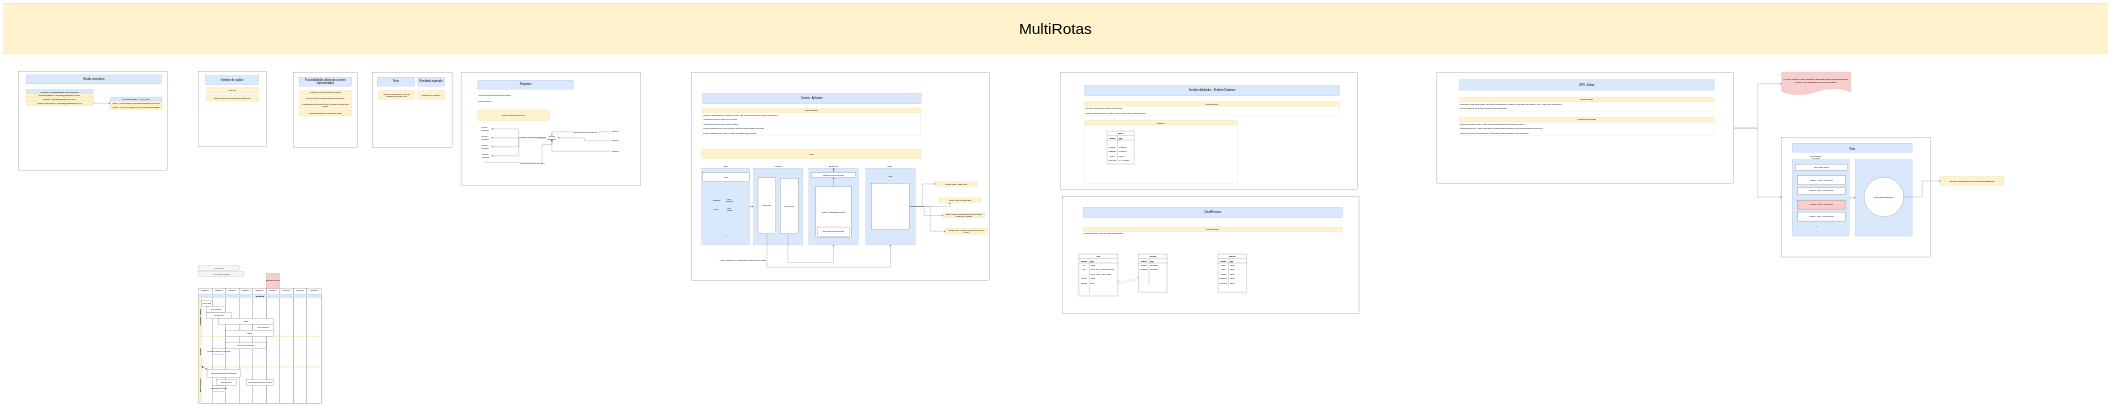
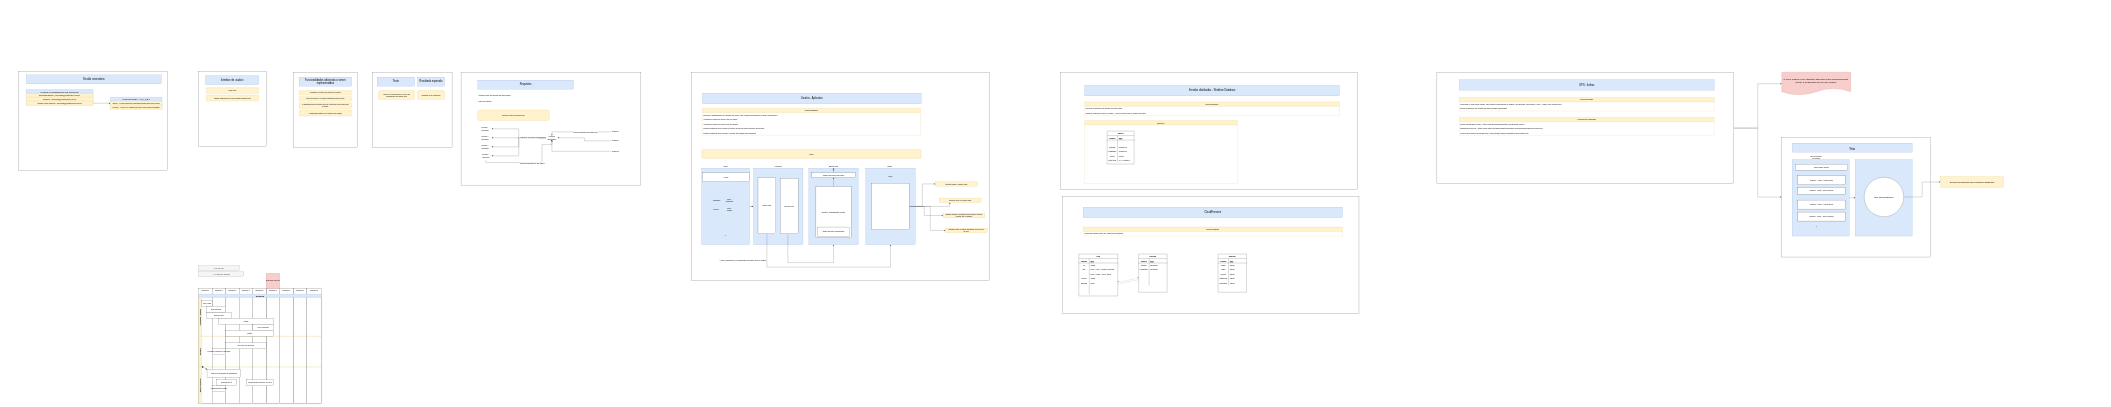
- <mxCell id="14" value="&lt;font style=&quot;font-size: 103px;&quot;&gt;MultiRotas&lt;/font&gt;" style="text;html=1;strokeColor=#d6b656;fillColor=#fff2cc;align=center;verticalAlign=middle;whiteSpace=wrap;rounded=0;gradientColor=none;fontSize=103;labelBackgroundColor=none;labelBorderColor=none;" parent="1" vertex="1"><mxGeometry x="20" y="20" width="14030" height="340" as="geometry" /></mxCell>
- <mxCell id="176" value="Enviar localização para realtime database" style="rounded=0;whiteSpace=wrap;html=1;fontSize=16;fillColor=#fff2cc;strokeColor=#d6b656;" parent="1" vertex="1"><mxGeometry x="12940" y="1177" width="420" height="60" as="geometry" /></mxCell>
+ <mxCell id="176" value="Enviar localização para realtime database" style="rounded=0;whiteSpace=wrap;html=1;fontSize=16;fillColor=#fff2cc;strokeColor=#d6b656;" parent="1" vertex="1"><mxGeometry x="12940" y="1177" width="420" height="73.5" as="geometry" /></mxCell>
- <mxCell id="170" value="ônibus3 - rota3 - Placa xxxas" style="rounded=0;whiteSpace=wrap;html=1;fillColor=#f8cecc;" parent="1" vertex="1"><mxGeometry x="11987.5" y="1334" width="315" height="60" as="geometry" /></mxCell>
+ <mxCell id="170" value="ônibus3 - rota3 - Placa xxxas" style="rounded=0;whiteSpace=wrap;html=1;" parent="1" vertex="1"><mxGeometry x="11987.5" y="1334" width="315" height="60" as="geometry" /></mxCell>
- <mxCell id="131" value="Mostrar rotas e ônibus próximos em um raio&lt;br&gt;de KM" style="text;html=1;strokeColor=#d6b656;fillColor=#fff2cc;align=center;verticalAlign=middle;whiteSpace=wrap;rounded=0;" parent="1" vertex="1"><mxGeometry x="6300" y="1521.5" width="280" height="40" as="geometry" /></mxCell>
+ <mxCell id="131" value="Mostrar rotas e ônibus próximos em um raio&lt;br&gt;de KM" style="text;html=1;strokeColor=#d6b656;fillColor=#fff2cc;align=center;verticalAlign=middle;whiteSpace=wrap;rounded=0;" parent="1" vertex="1"><mxGeometry x="6300" y="1521.5" width="280" height="30" as="geometry" /></mxCell>
